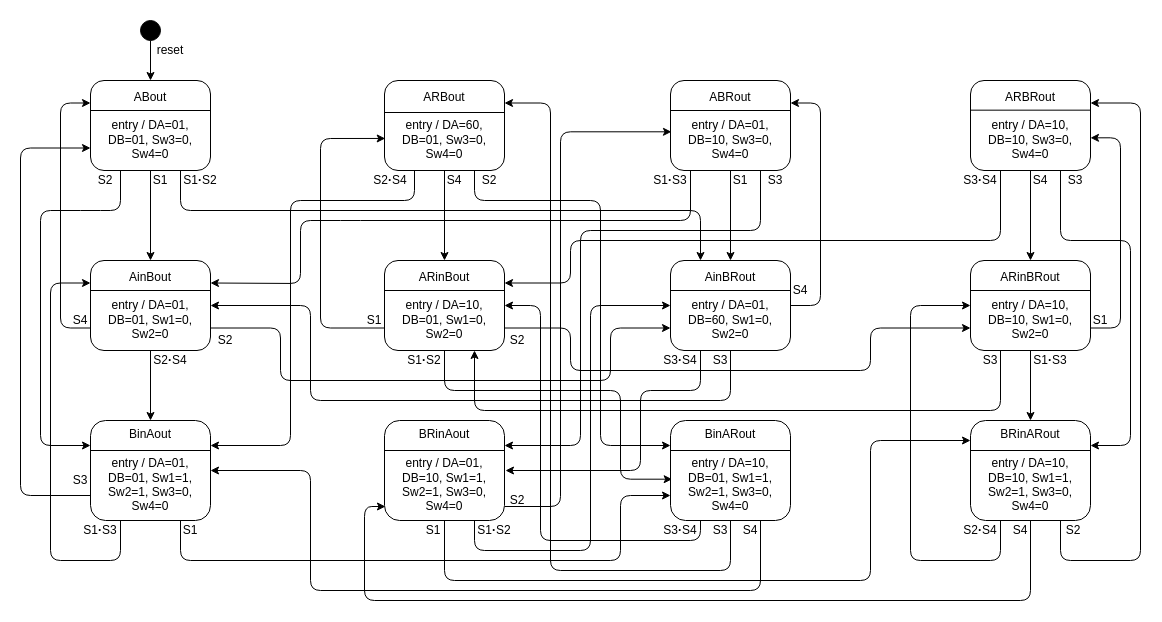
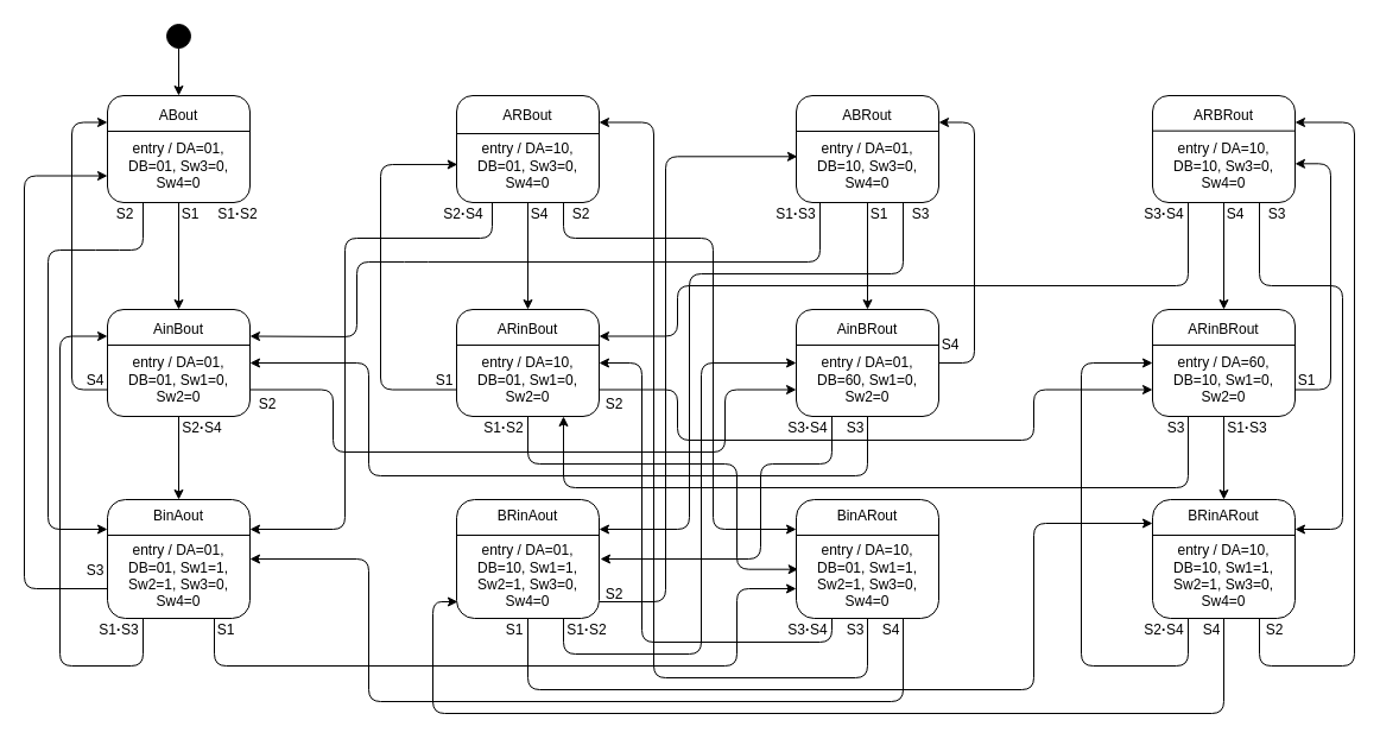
- <mxCell id="40" value="reset" style="text;html=1;strokeColor=none;fillColor=none;align=center;verticalAlign=middle;whiteSpace=wrap;rounded=0;" vertex="1" parent="1"><mxGeometry x="150" y="40" width="40" height="20" as="geometry" /></mxCell>
- <mxCell id="3" value="&lt;span&gt;ARBout&lt;/span&gt;&lt;br&gt;&lt;br&gt;&lt;span&gt;entry / DA=60, DB=01, Sw3=0, Sw4=0&lt;/span&gt;" style="rounded=1;whiteSpace=wrap;html=1;" vertex="1" parent="1"><mxGeometry x="384" y="80" width="120" height="90" as="geometry" /></mxCell>
+ <mxCell id="3" value="&lt;span&gt;ARBout&lt;/span&gt;&lt;br&gt;&lt;br&gt;&lt;span&gt;entry / DA=10, DB=01, Sw3=0, Sw4=0&lt;/span&gt;" style="rounded=1;whiteSpace=wrap;html=1;" vertex="1" parent="1"><mxGeometry x="384" y="80" width="120" height="90" as="geometry" /></mxCell>
- <mxCell id="55" value="" style="endArrow=classic;html=1;rounded=1;exitX=0.75;exitY=1;exitDx=0;exitDy=0;entryX=0.25;entryY=0;entryDx=0;entryDy=0;" edge="1" parent="1" source="2" target="24"><mxGeometry width="50" height="50" relative="1" as="geometry"><mxPoint x="430" y="360" as="sourcePoint" /><mxPoint x="480" y="310" as="targetPoint" /><Array as="points"><mxPoint x="180" y="210" /><mxPoint x="700" y="210" /></Array></mxGeometry></mxCell>
- <mxCell id="69" value="&lt;font face=&quot;helvetica&quot;&gt;ARinBRout&lt;/font&gt;&lt;br style=&quot;font-family: &amp;#34;helvetica&amp;#34;&quot;&gt;&lt;br style=&quot;font-family: &amp;#34;helvetica&amp;#34;&quot;&gt;&lt;span style=&quot;font-family: &amp;#34;helvetica&amp;#34;&quot;&gt;entry / DA=10, DB=10, Sw1=0, Sw2=0&lt;/span&gt;" style="rounded=1;whiteSpace=wrap;html=1;" vertex="1" parent="1"><mxGeometry x="970" y="260" width="120" height="90" as="geometry" /></mxCell>
+ <mxCell id="69" value="&lt;font face=&quot;helvetica&quot;&gt;ARinBRout&lt;/font&gt;&lt;br style=&quot;font-family: &amp;#34;helvetica&amp;#34;&quot;&gt;&lt;br style=&quot;font-family: &amp;#34;helvetica&amp;#34;&quot;&gt;&lt;span style=&quot;font-family: &amp;#34;helvetica&amp;#34;&quot;&gt;entry / DA=60, DB=10, Sw1=0, Sw2=0&lt;/span&gt;" style="rounded=1;whiteSpace=wrap;html=1;" vertex="1" parent="1"><mxGeometry x="970" y="260" width="120" height="90" as="geometry" /></mxCell>
